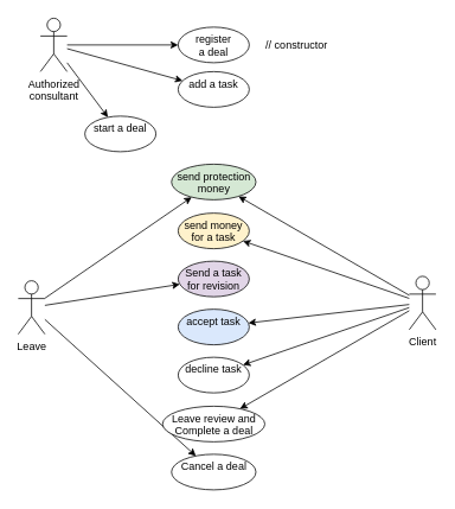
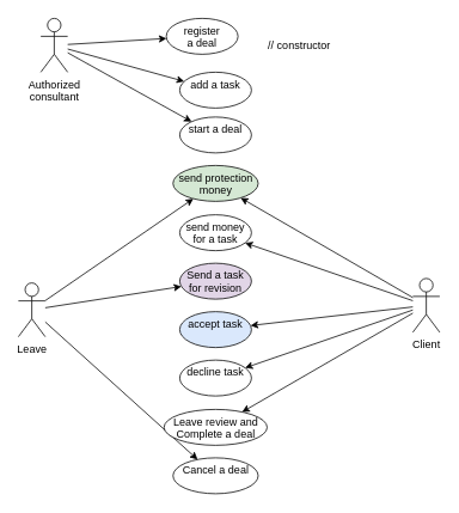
- <mxCell id="6" value="register&lt;br&gt;a deal" style="ellipse;whiteSpace=wrap;html=1;verticalAlign=top;" parent="1" vertex="1"><mxGeometry x="200" y="30" width="80" height="40" as="geometry" /></mxCell>
+ <mxCell id="6" value="register&lt;br&gt;a deal" style="ellipse;whiteSpace=wrap;html=1;verticalAlign=top;" parent="1" vertex="1"><mxGeometry x="185" y="20" width="80" height="40" as="geometry" /></mxCell>
- <mxCell id="26" value="start a deal" style="ellipse;whiteSpace=wrap;html=1;verticalAlign=top;" parent="1" vertex="1"><mxGeometry x="95" y="130" width="80" height="40" as="geometry" /></mxCell>
+ <mxCell id="26" value="start a deal" style="ellipse;whiteSpace=wrap;html=1;verticalAlign=top;" parent="1" vertex="1"><mxGeometry x="200" y="130" width="80" height="40" as="geometry" /></mxCell>
- <mxCell id="18" value="send money&lt;br&gt;for a task" style="ellipse;whiteSpace=wrap;html=1;verticalAlign=top;fillColor=#fff2cc;" parent="1" vertex="1"><mxGeometry x="200" y="239" width="80" height="40" as="geometry" /></mxCell>
+ <mxCell id="18" value="send money&lt;br&gt;for a task" style="ellipse;whiteSpace=wrap;html=1;verticalAlign=top;" parent="1" vertex="1"><mxGeometry x="200" y="239" width="80" height="40" as="geometry" /></mxCell>
